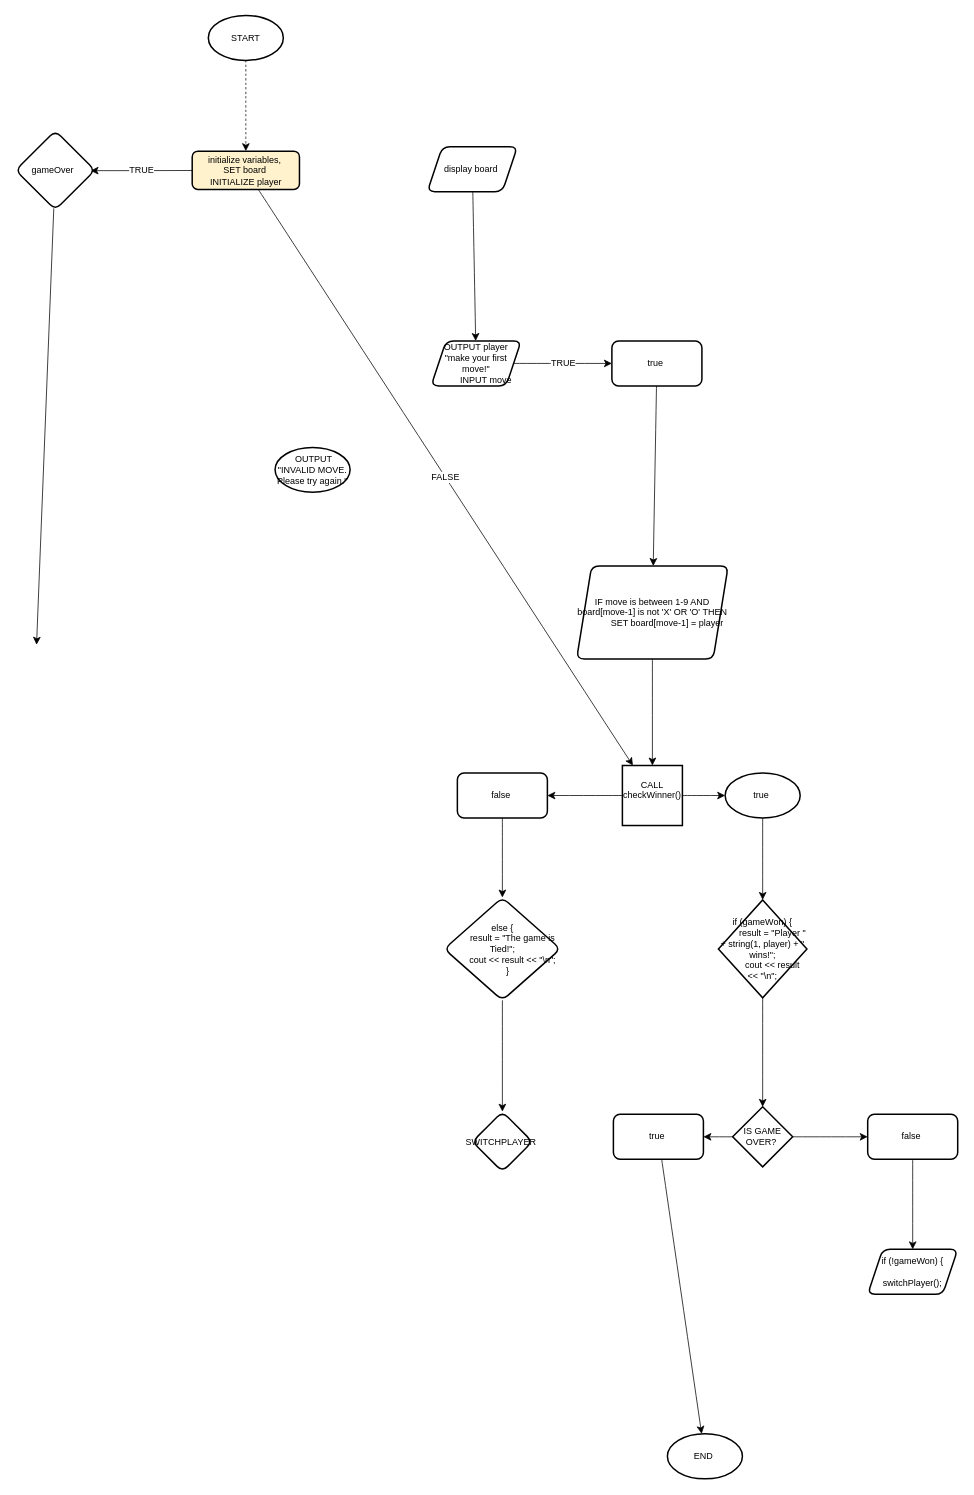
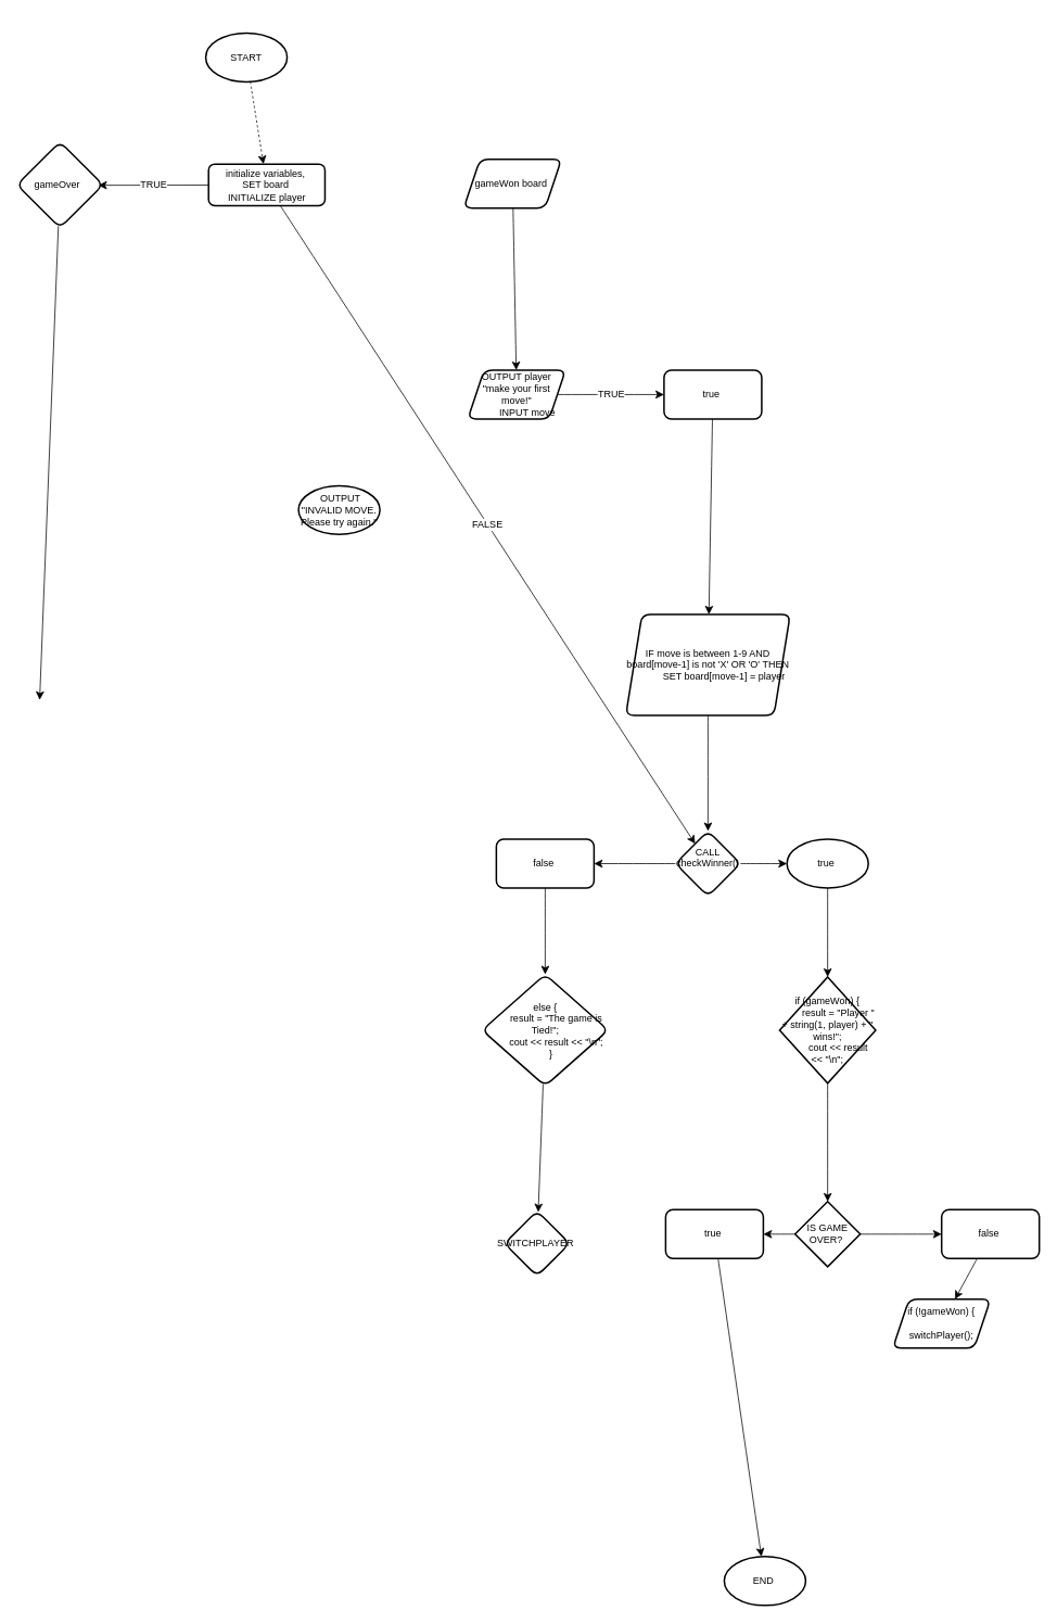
- <mxCell id="3" value="START" style="strokeWidth=2;html=1;shape=mxgraph.flowchart.start_1;whiteSpace=wrap;" parent="1" vertex="1"><mxGeometry x="277" y="20" width="100" height="60" as="geometry" /></mxCell>
+ <mxCell id="3" value="START" style="strokeWidth=2;html=1;shape=mxgraph.flowchart.start_1;whiteSpace=wrap;" parent="1" vertex="1"><mxGeometry x="252" y="40" width="100" height="60" as="geometry" /></mxCell>
- <mxCell id="11" value="display board&amp;nbsp;" style="shape=parallelogram;perimeter=parallelogramPerimeter;whiteSpace=wrap;html=1;fixedSize=1;rounded=1;strokeWidth=2;" parent="1" vertex="1"><mxGeometry x="569" y="195" width="120" height="60" as="geometry" /></mxCell>
+ <mxCell id="11" value="gameWon board&amp;nbsp;" style="shape=parallelogram;perimeter=parallelogramPerimeter;whiteSpace=wrap;html=1;fixedSize=1;rounded=1;strokeWidth=2;" parent="1" vertex="1"><mxGeometry x="569" y="195" width="120" height="60" as="geometry" /></mxCell>
- <mxCell id="6" value="initialize variables,&amp;nbsp;&lt;div&gt;SET board&amp;nbsp;&lt;/div&gt;&lt;div&gt;INITIALIZE player&lt;/div&gt;" style="rounded=1;whiteSpace=wrap;html=1;strokeWidth=2;fillColor=#fff2cc;" parent="1" vertex="1"><mxGeometry x="255.5" y="201" width="143" height="51" as="geometry" /></mxCell>
+ <mxCell id="6" value="initialize variables,&amp;nbsp;&lt;div&gt;SET board&amp;nbsp;&lt;/div&gt;&lt;div&gt;INITIALIZE player&lt;/div&gt;" style="rounded=1;whiteSpace=wrap;html=1;strokeWidth=2;" parent="1" vertex="1"><mxGeometry x="255.5" y="201" width="143" height="51" as="geometry" /></mxCell>
- <mxCell id="21" value="&lt;div&gt;CALL checkWinner()&lt;/div&gt;&lt;div&gt;&lt;br&gt;&lt;/div&gt;" style="whiteSpace=wrap;html=1;strokeWidth=2;rounded=0;" parent="1" vertex="1"><mxGeometry x="829" y="1020" width="80" height="80" as="geometry" /></mxCell>
+ <mxCell id="21" value="&lt;div&gt;CALL checkWinner()&lt;/div&gt;&lt;div&gt;&lt;br&gt;&lt;/div&gt;" style="rhombus;whiteSpace=wrap;html=1;rounded=1;strokeWidth=2;" parent="1" vertex="1"><mxGeometry x="829" y="1020" width="80" height="80" as="geometry" /></mxCell>
- <mxCell id="30" value="SWITCHPLAYER&amp;nbsp;" style="rhombus;whiteSpace=wrap;html=1;rounded=1;strokeWidth=2;" parent="1" vertex="1"><mxGeometry x="629" y="1481.5" width="80" height="80" as="geometry" /></mxCell>
+ <mxCell id="30" value="SWITCHPLAYER&amp;nbsp;" style="rhombus;whiteSpace=wrap;html=1;rounded=1;strokeWidth=2;" parent="1" vertex="1"><mxGeometry x="619" y="1486.5" width="80" height="80" as="geometry" /></mxCell>
- <mxCell id="39" value="&lt;div&gt;if (!gameWon) {&lt;/div&gt;&lt;div&gt;&amp;nbsp; &amp;nbsp; &amp;nbsp; &amp;nbsp; &amp;nbsp; &amp;nbsp; &amp;nbsp; &amp;nbsp; switchPlayer();&lt;/div&gt;" style="shape=parallelogram;perimeter=parallelogramPerimeter;whiteSpace=wrap;html=1;fixedSize=1;rounded=1;strokeWidth=2;" parent="1" vertex="1"><mxGeometry x="1156" y="1665" width="120" height="60" as="geometry" /></mxCell>
+ <mxCell id="39" value="&lt;div&gt;if (!gameWon) {&lt;/div&gt;&lt;div&gt;&amp;nbsp; &amp;nbsp; &amp;nbsp; &amp;nbsp; &amp;nbsp; &amp;nbsp; &amp;nbsp; &amp;nbsp; switchPlayer();&lt;/div&gt;" style="shape=parallelogram;perimeter=parallelogramPerimeter;whiteSpace=wrap;html=1;fixedSize=1;rounded=1;strokeWidth=2;" parent="1" vertex="1"><mxGeometry x="1096" y="1595" width="120" height="60" as="geometry" /></mxCell>
